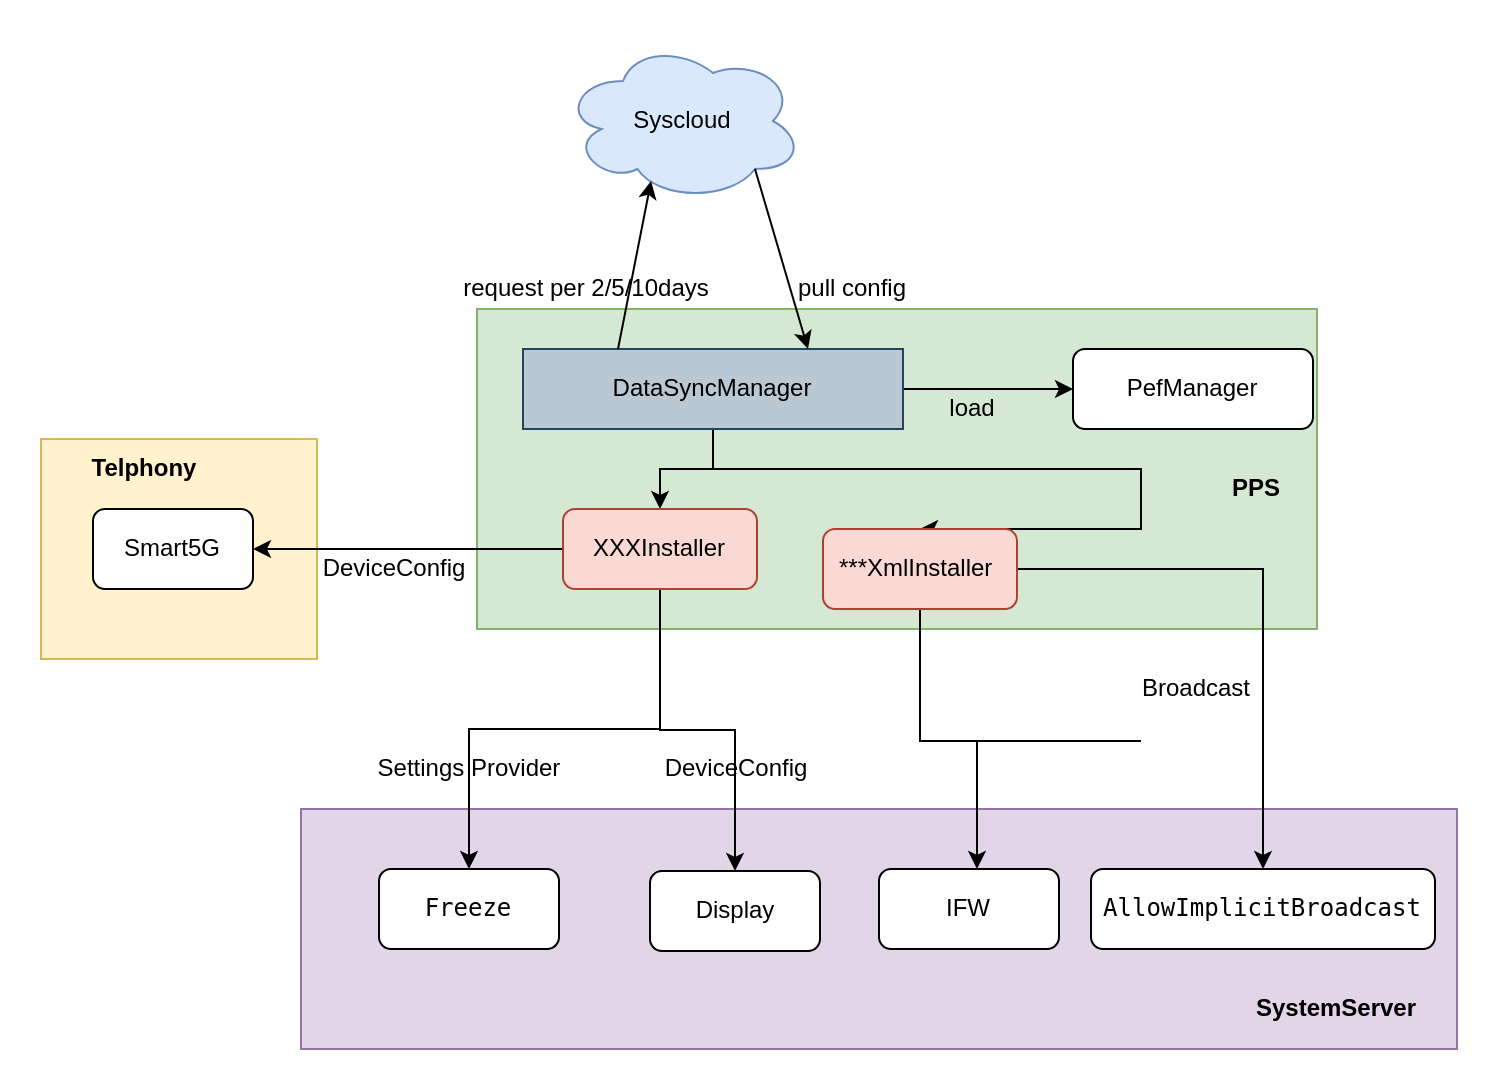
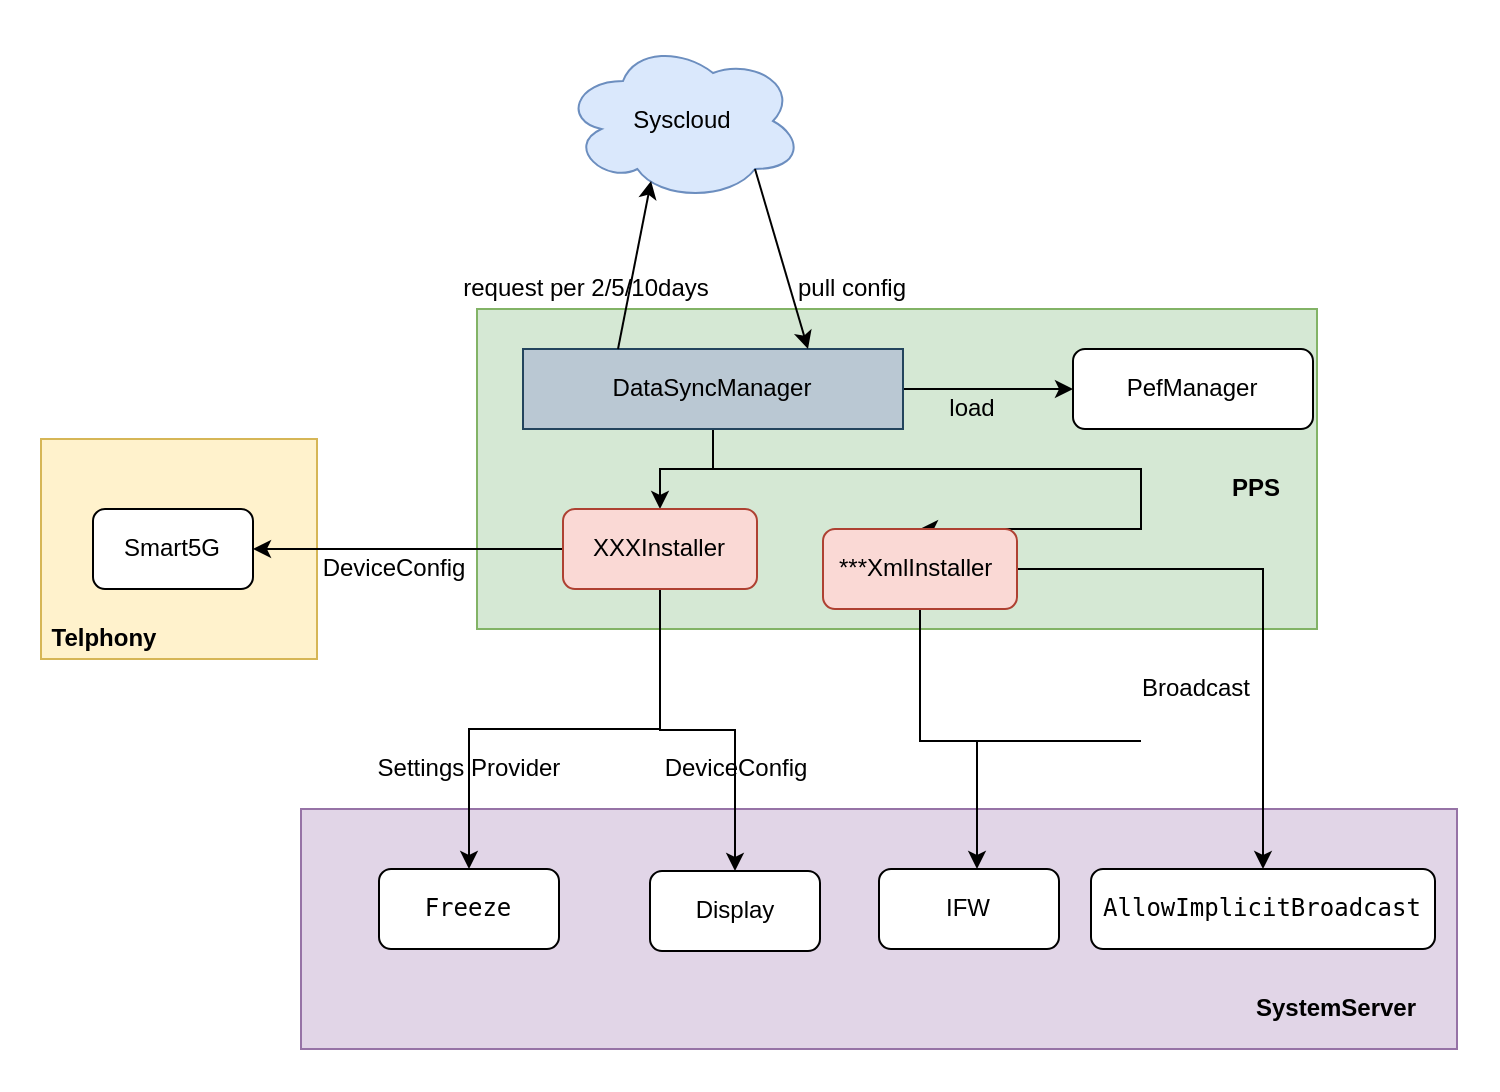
- <mxCell id="24" value="&lt;b&gt;Telphony&lt;/b&gt;" style="text;html=1;strokeColor=none;fillColor=none;align=center;verticalAlign=middle;whiteSpace=wrap;rounded=0;" vertex="1" parent="1"><mxGeometry x="52" y="224" width="40" height="20" as="geometry" /></mxCell>
+ <mxCell id="24" value="&lt;b&gt;Telphony&lt;/b&gt;" style="text;html=1;strokeColor=none;fillColor=none;align=center;verticalAlign=middle;whiteSpace=wrap;rounded=0;" vertex="1" parent="1"><mxGeometry x="32" y="309" width="40" height="20" as="geometry" /></mxCell>
